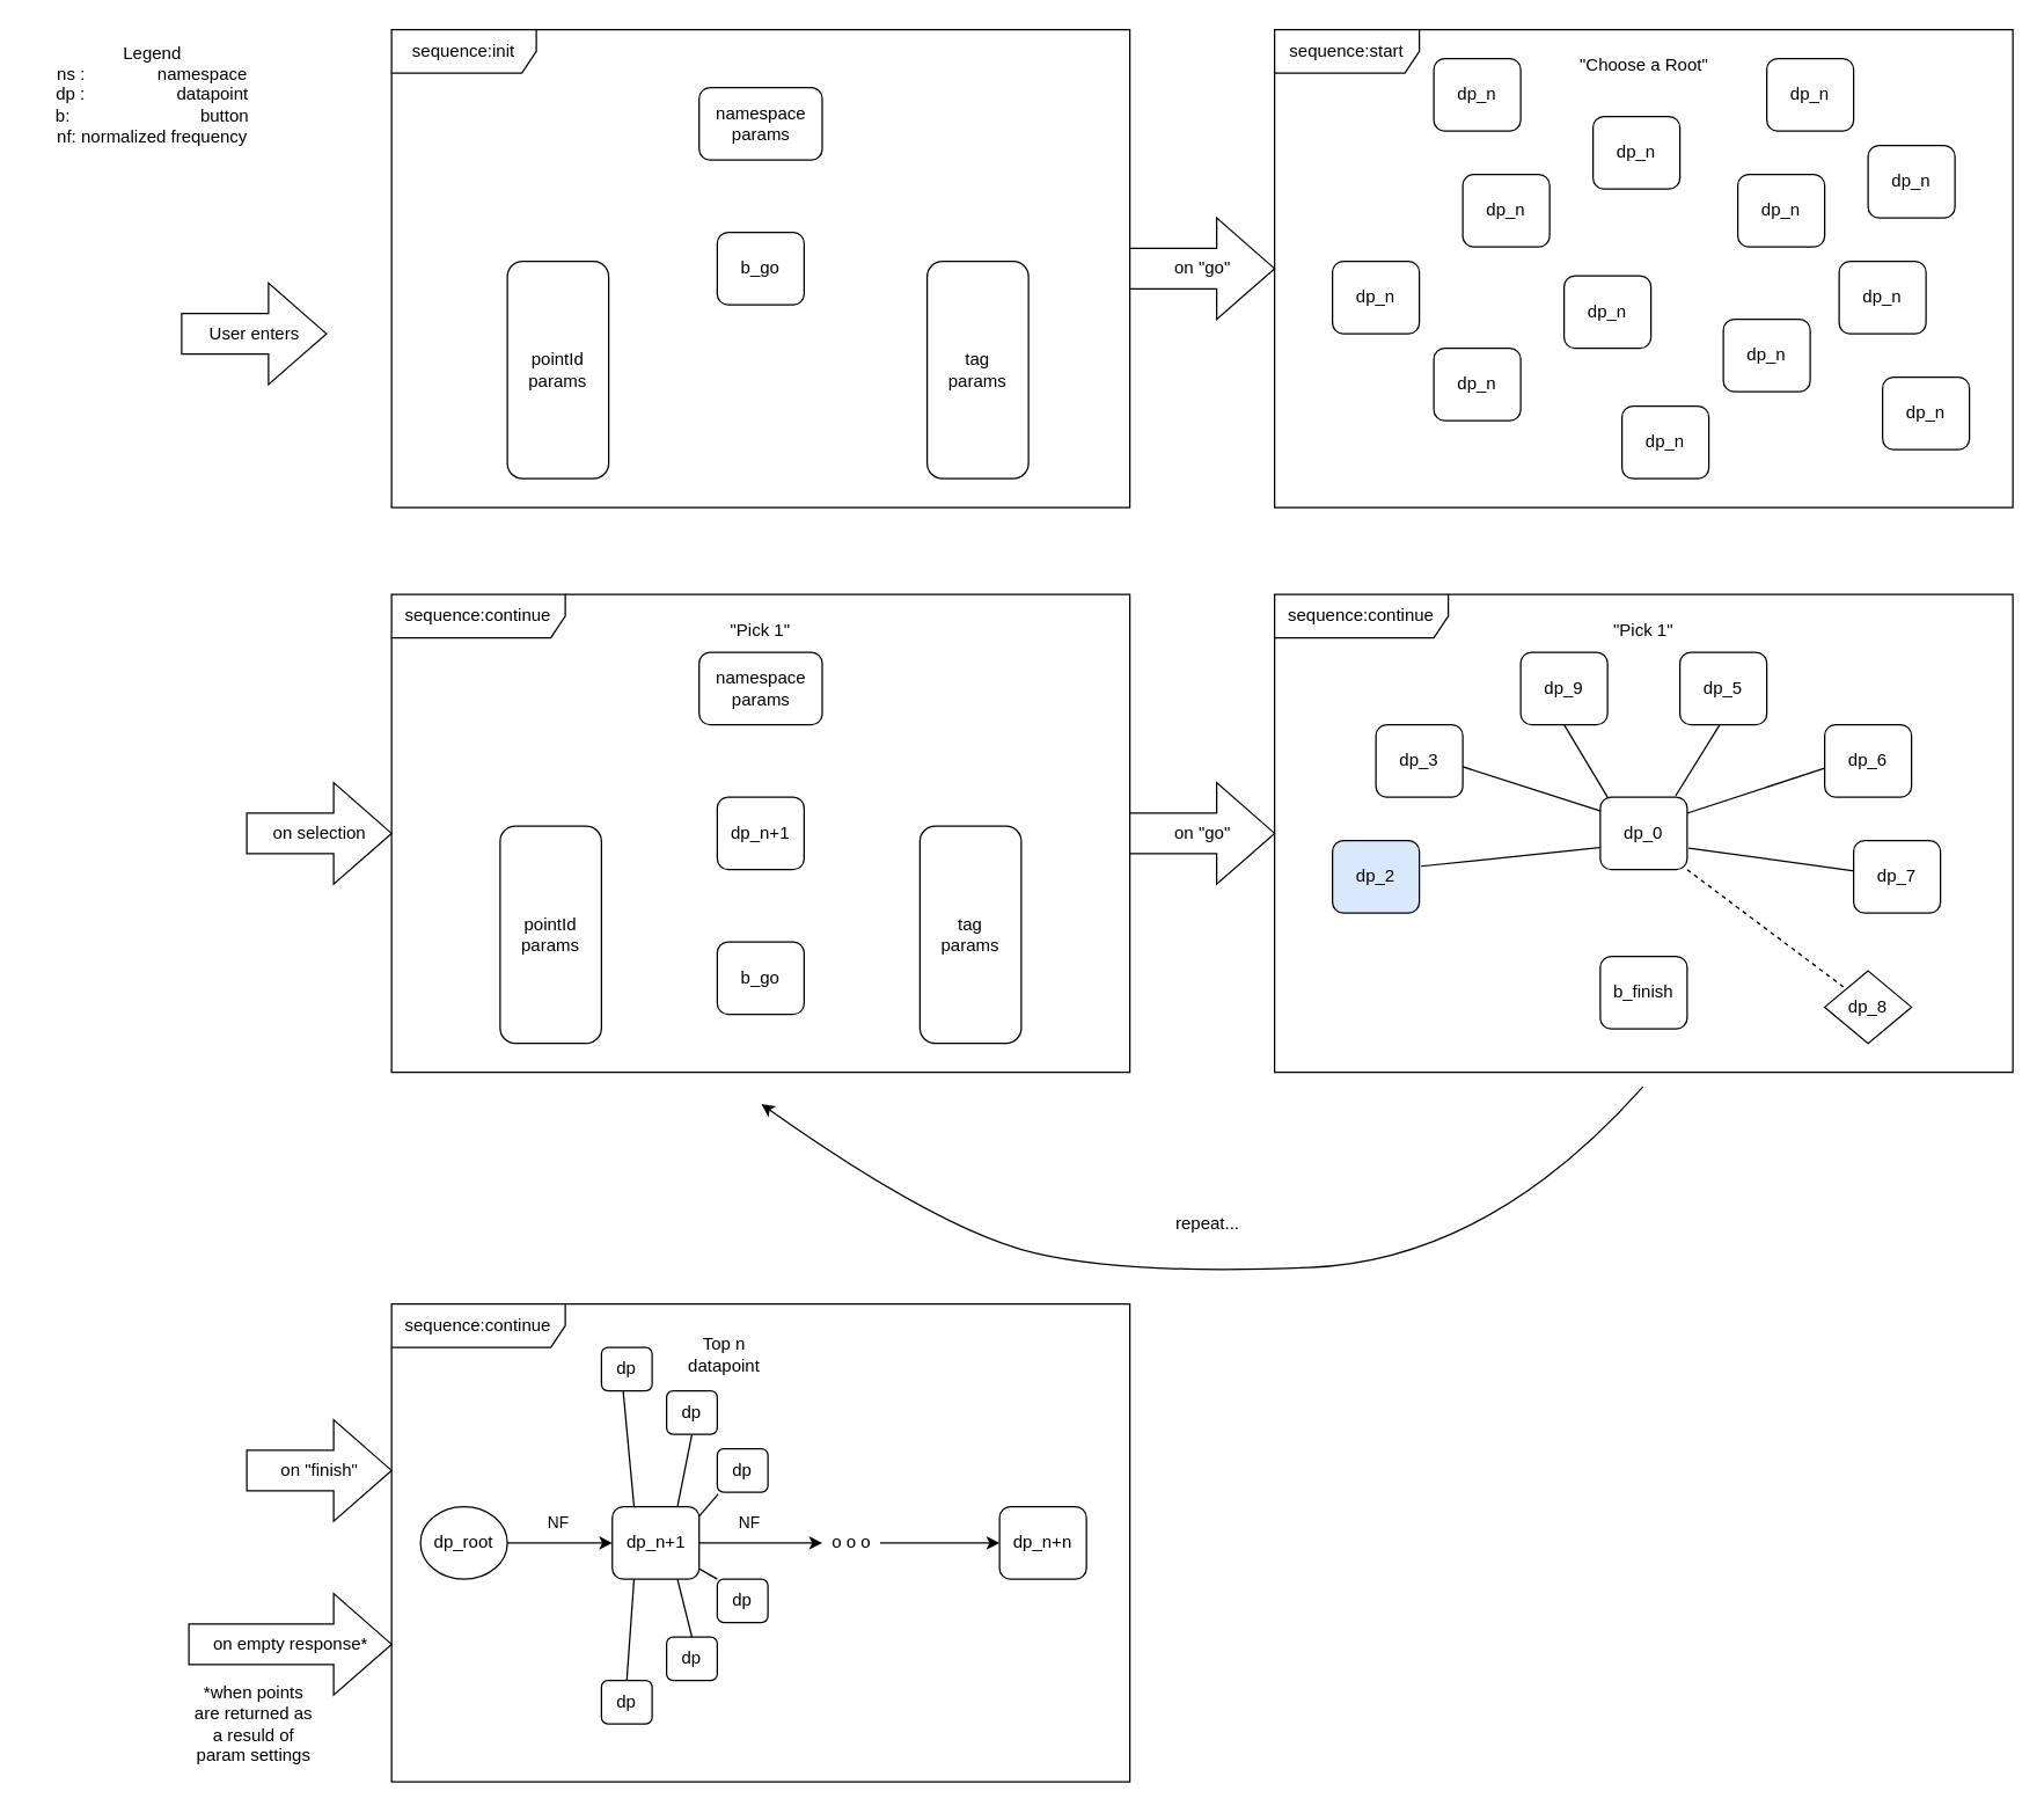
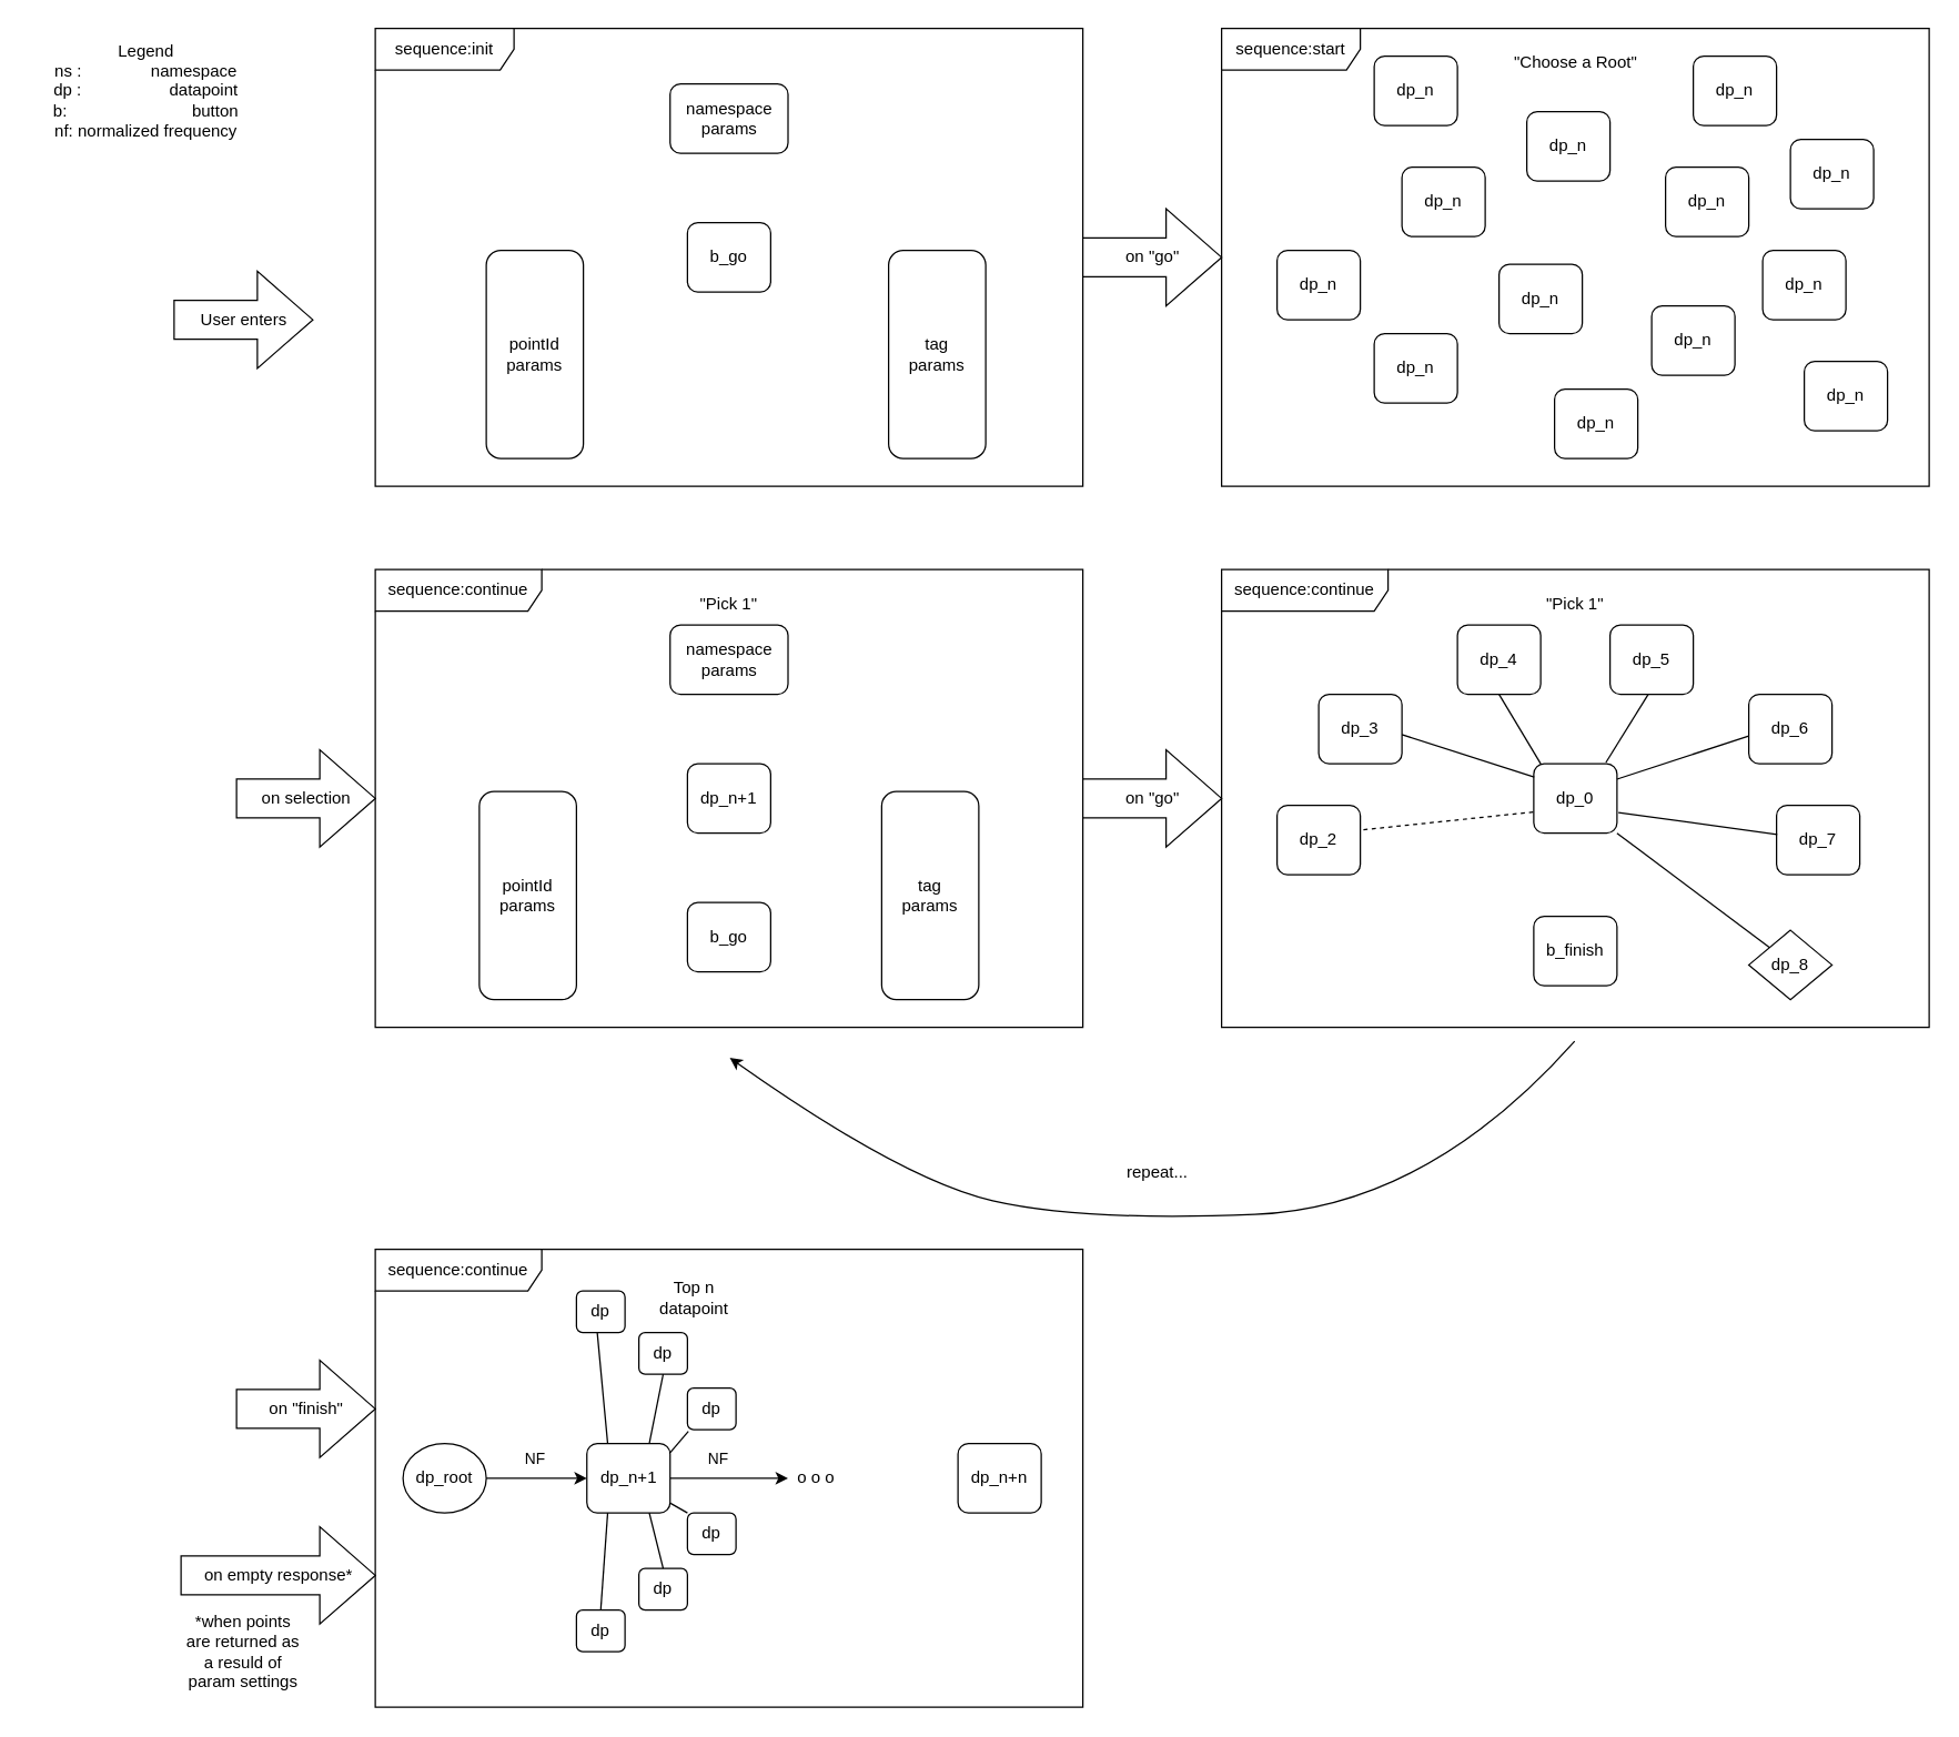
- <mxCell id="17" value="dp_9" style="rounded=1;whiteSpace=wrap;html=1;" vertex="1" parent="1"><mxGeometry x="1050" y="450" width="60" height="50" as="geometry" /></mxCell>
+ <mxCell id="17" value="dp_4" style="rounded=1;whiteSpace=wrap;html=1;" vertex="1" parent="1"><mxGeometry x="1050" y="450" width="60" height="50" as="geometry" /></mxCell>
- <mxCell id="50" value="" style="endArrow=none;html=1;rounded=0;exitX=-0.007;exitY=0.696;exitDx=0;exitDy=0;exitPerimeter=0;entryX=1.018;entryY=0.354;entryDx=0;entryDy=0;entryPerimeter=0;" edge="1" parent="1" source="24" target="22"><mxGeometry width="50" height="50" relative="1" as="geometry"><mxPoint x="1105" y="571" as="sourcePoint" /><mxPoint x="1010" y="540" as="targetPoint" /></mxGeometry></mxCell>
+ <mxCell id="50" value="" style="endArrow=none;html=1;rounded=0;exitX=-0.007;exitY=0.696;exitDx=0;exitDy=0;exitPerimeter=0;entryX=1.018;entryY=0.354;entryDx=0;entryDy=0;entryPerimeter=0;dashed=1;" edge="1" parent="1" source="24" target="22"><mxGeometry width="50" height="50" relative="1" as="geometry"><mxPoint x="1105" y="571" as="sourcePoint" /><mxPoint x="1010" y="540" as="targetPoint" /></mxGeometry></mxCell>
- <mxCell id="22" value="dp_2" style="rounded=1;whiteSpace=wrap;html=1;fillColor=#dae8fc;" vertex="1" parent="1"><mxGeometry x="920" y="580" width="60" height="50" as="geometry" /></mxCell>
+ <mxCell id="22" value="dp_2" style="rounded=1;whiteSpace=wrap;html=1;" vertex="1" parent="1"><mxGeometry x="920" y="580" width="60" height="50" as="geometry" /></mxCell>
- <mxCell id="48" value="" style="endArrow=none;html=1;rounded=0;exitX=1;exitY=1;exitDx=0;exitDy=0;entryX=0;entryY=0;entryDx=0;entryDy=0;dashed=1;" edge="1" parent="1" source="24" target="21"><mxGeometry width="50" height="50" relative="1" as="geometry"><mxPoint x="1154.5" y="644" as="sourcePoint" /><mxPoint x="1270" y="670" as="targetPoint" /></mxGeometry></mxCell>
+ <mxCell id="48" value="" style="endArrow=none;html=1;rounded=0;exitX=1;exitY=1;exitDx=0;exitDy=0;entryX=0;entryY=0;entryDx=0;entryDy=0;" edge="1" parent="1" source="24" target="21"><mxGeometry width="50" height="50" relative="1" as="geometry"><mxPoint x="1154.5" y="644" as="sourcePoint" /><mxPoint x="1270" y="670" as="targetPoint" /></mxGeometry></mxCell>
- <mxCell id="63" style="edgeStyle=orthogonalEdgeStyle;rounded=0;orthogonalLoop=1;jettySize=auto;html=1;entryX=0;entryY=0.5;entryDx=0;entryDy=0;" edge="1" parent="1" source="64" target="62"><mxGeometry relative="1" as="geometry" /></mxCell>
